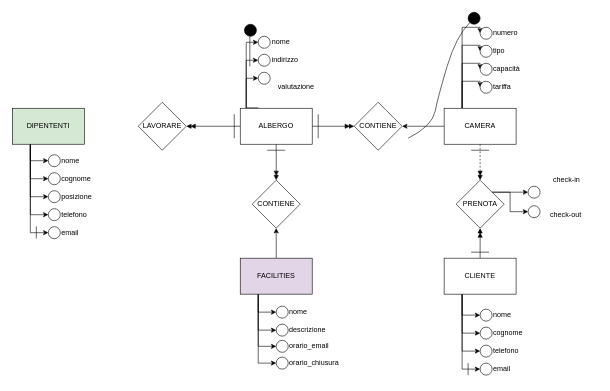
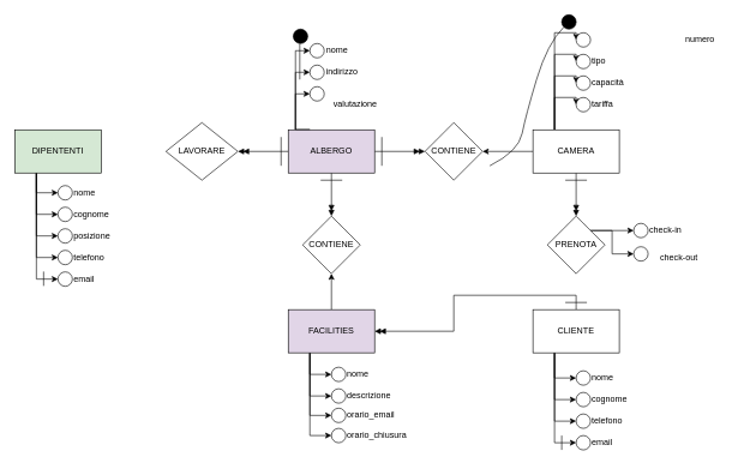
- <mxCell id="58" value="numero" style="text;html=1;align=left;verticalAlign=middle;resizable=0;points=[];autosize=1;strokeColor=none;fillColor=none;" parent="1" vertex="1"><mxGeometry x="820" y="40" width="60" height="30" as="geometry" /></mxCell>
+ <mxCell id="58" value="numero" style="text;html=1;align=left;verticalAlign=middle;resizable=0;points=[];autosize=1;strokeColor=none;fillColor=none;" parent="1" vertex="1"><mxGeometry x="950" y="40" width="60" height="30" as="geometry" /></mxCell>
- <mxCell id="40" value="LAVORARE" style="rhombus;whiteSpace=wrap;html=1;" parent="1" vertex="1"><mxGeometry x="230" y="170" width="80" height="80" as="geometry" /></mxCell>
+ <mxCell id="40" value="LAVORARE" style="rhombus;whiteSpace=wrap;html=1;" parent="1" vertex="1"><mxGeometry x="230" y="170" width="100" height="80" as="geometry" /></mxCell>
- <mxCell id="27" value="ALBERGO" style="rounded=0;whiteSpace=wrap;html=1;" parent="1" vertex="1"><mxGeometry x="400" y="180" width="120" height="60" as="geometry" /></mxCell>
+ <mxCell id="27" value="ALBERGO" style="rounded=0;whiteSpace=wrap;html=1;fillColor=#e1d5e7;" parent="1" vertex="1"><mxGeometry x="400" y="180" width="120" height="60" as="geometry" /></mxCell>
- <mxCell id="3" style="edgeStyle=orthogonalEdgeStyle;rounded=0;orthogonalLoop=1;jettySize=auto;html=1;exitX=0.5;exitY=1;exitDx=0;exitDy=0;entryX=0.5;entryY=0;entryDx=0;entryDy=0;endArrow=doubleBlock;endFill=1;dashed=1;" parent="1" source="8" target="30" edge="1"><mxGeometry relative="1" as="geometry" /></mxCell>
+ <mxCell id="3" style="edgeStyle=orthogonalEdgeStyle;rounded=0;orthogonalLoop=1;jettySize=auto;html=1;exitX=0.5;exitY=1;exitDx=0;exitDy=0;entryX=0.5;entryY=0;entryDx=0;entryDy=0;endArrow=doubleBlock;endFill=1;" parent="1" source="8" target="30" edge="1"><mxGeometry relative="1" as="geometry" /></mxCell>
- <mxCell id="62" value="check-in" style="text;html=1;align=left;verticalAlign=middle;resizable=0;points=[];autosize=1;strokeColor=none;fillColor=none;" parent="1" vertex="1"><mxGeometry x="920" y="285" width="70" height="30" as="geometry" /></mxCell>
+ <mxCell id="62" value="check-in" style="text;html=1;align=left;verticalAlign=middle;resizable=0;points=[];autosize=1;strokeColor=none;fillColor=none;" parent="1" vertex="1"><mxGeometry x="900" y="305" width="70" height="30" as="geometry" /></mxCell>
- <mxCell id="9" style="edgeStyle=orthogonalEdgeStyle;rounded=0;orthogonalLoop=1;jettySize=auto;html=1;exitX=0.5;exitY=0;exitDx=0;exitDy=0;entryX=0.5;entryY=1;entryDx=0;entryDy=0;endArrow=doubleBlock;endFill=1;" parent="1" source="14" target="30" edge="1"><mxGeometry relative="1" as="geometry" /></mxCell>
+ <mxCell id="9" style="edgeStyle=orthogonalEdgeStyle;rounded=0;orthogonalLoop=1;jettySize=auto;html=1;exitX=0.5;exitY=0;exitDx=0;exitDy=0;endArrow=doubleBlock;endFill=1;" parent="1" source="14" target="20" edge="1"><mxGeometry relative="1" as="geometry" /></mxCell>
